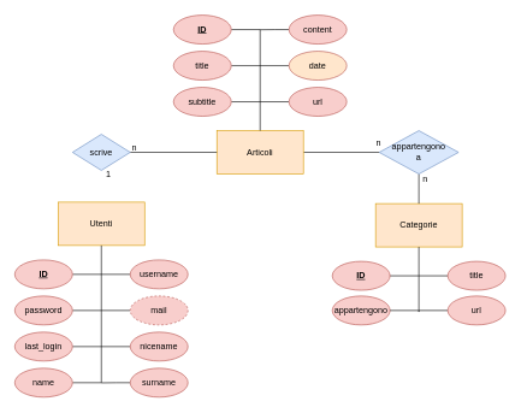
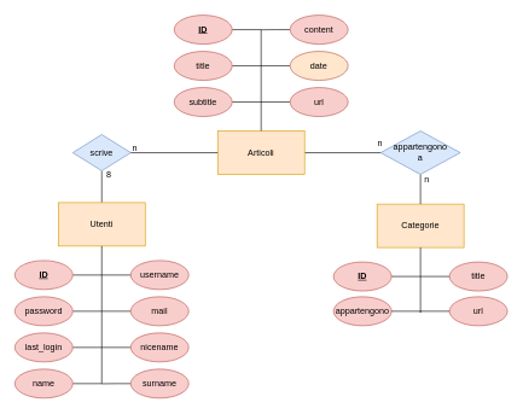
- <mxCell id="20" value="1" style="text;html=1;align=center;verticalAlign=middle;whiteSpace=wrap;rounded=0;" vertex="1" parent="1"><mxGeometry x="140" y="230" width="20" height="20" as="geometry" /></mxCell>
+ <mxCell id="20" value="8" style="text;html=1;align=center;verticalAlign=middle;whiteSpace=wrap;rounded=0;" vertex="1" parent="1"><mxGeometry x="140" y="230" width="20" height="20" as="geometry" /></mxCell>
+ <mxCell id="4" style="edgeStyle=orthogonalEdgeStyle;rounded=0;orthogonalLoop=1;jettySize=auto;html=1;entryX=0.5;entryY=1;entryDx=0;entryDy=0;endArrow=none;endFill=0;" edge="1" parent="1" source="5" target="18"><mxGeometry relative="1" as="geometry"><Array as="points"><mxPoint x="140" y="240" /></Array></mxGeometry></mxCell>
- <mxCell id="29" value="mail" style="ellipse;whiteSpace=wrap;html=1;fillColor=#f8cecc;strokeColor=#b85450;dashed=1;" vertex="1" parent="1"><mxGeometry x="180" y="409" width="80" height="40" as="geometry" /></mxCell>
+ <mxCell id="29" value="mail" style="ellipse;whiteSpace=wrap;html=1;fillColor=#f8cecc;strokeColor=#b85450;" vertex="1" parent="1"><mxGeometry x="180" y="409" width="80" height="40" as="geometry" /></mxCell>
